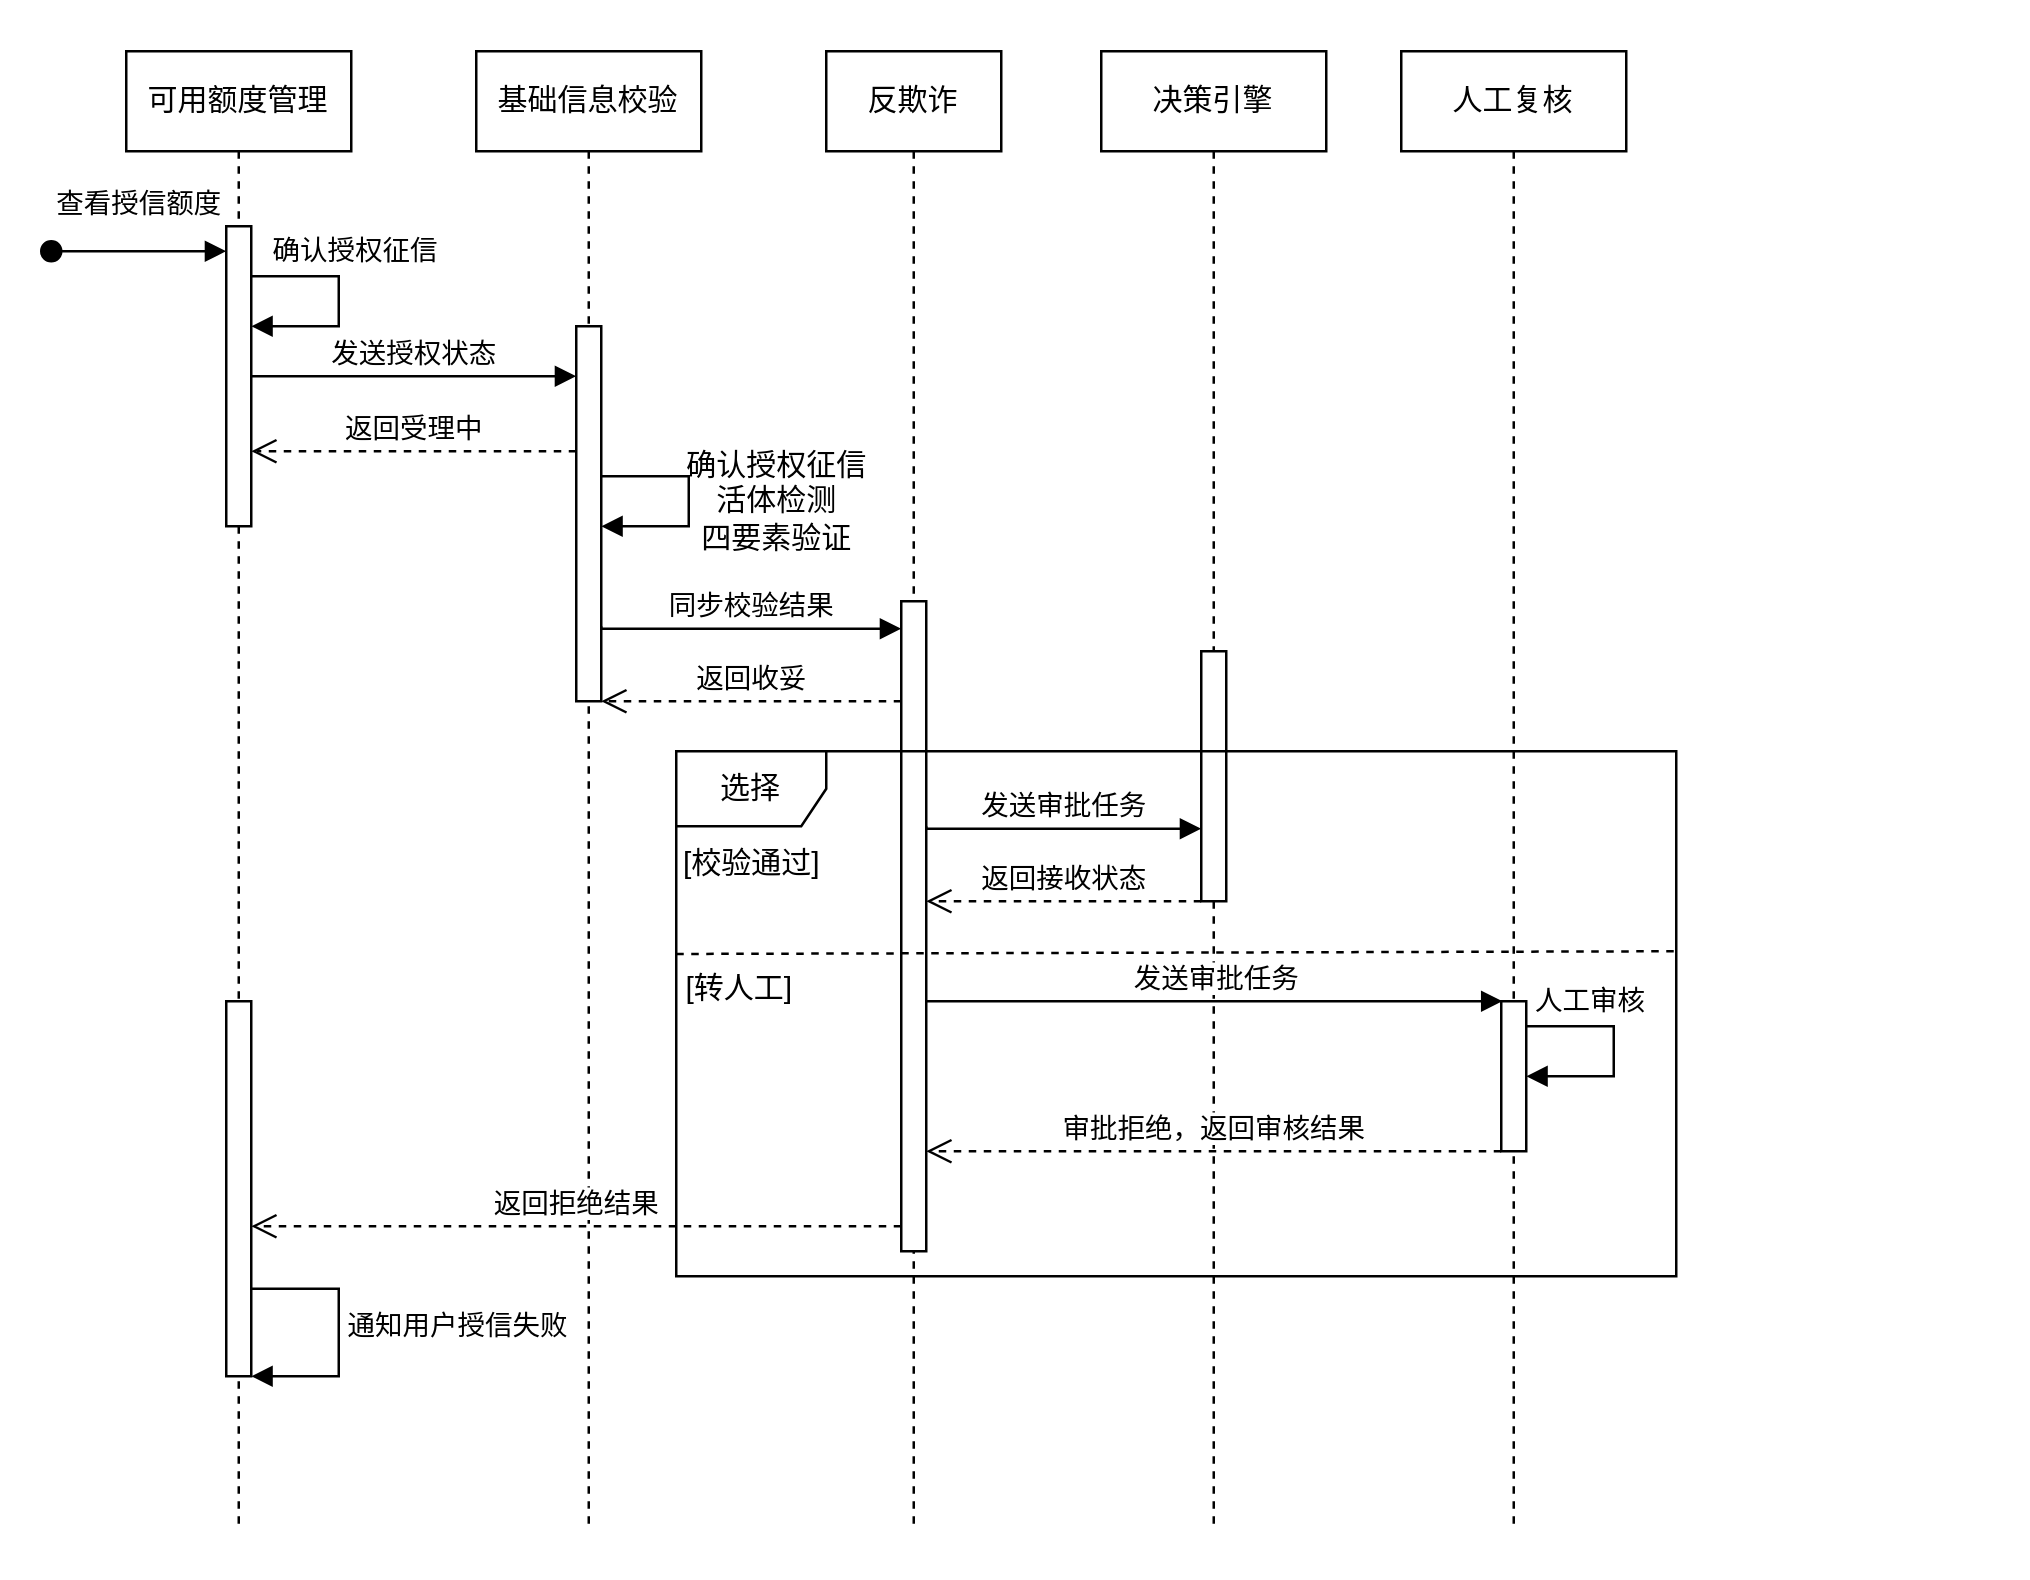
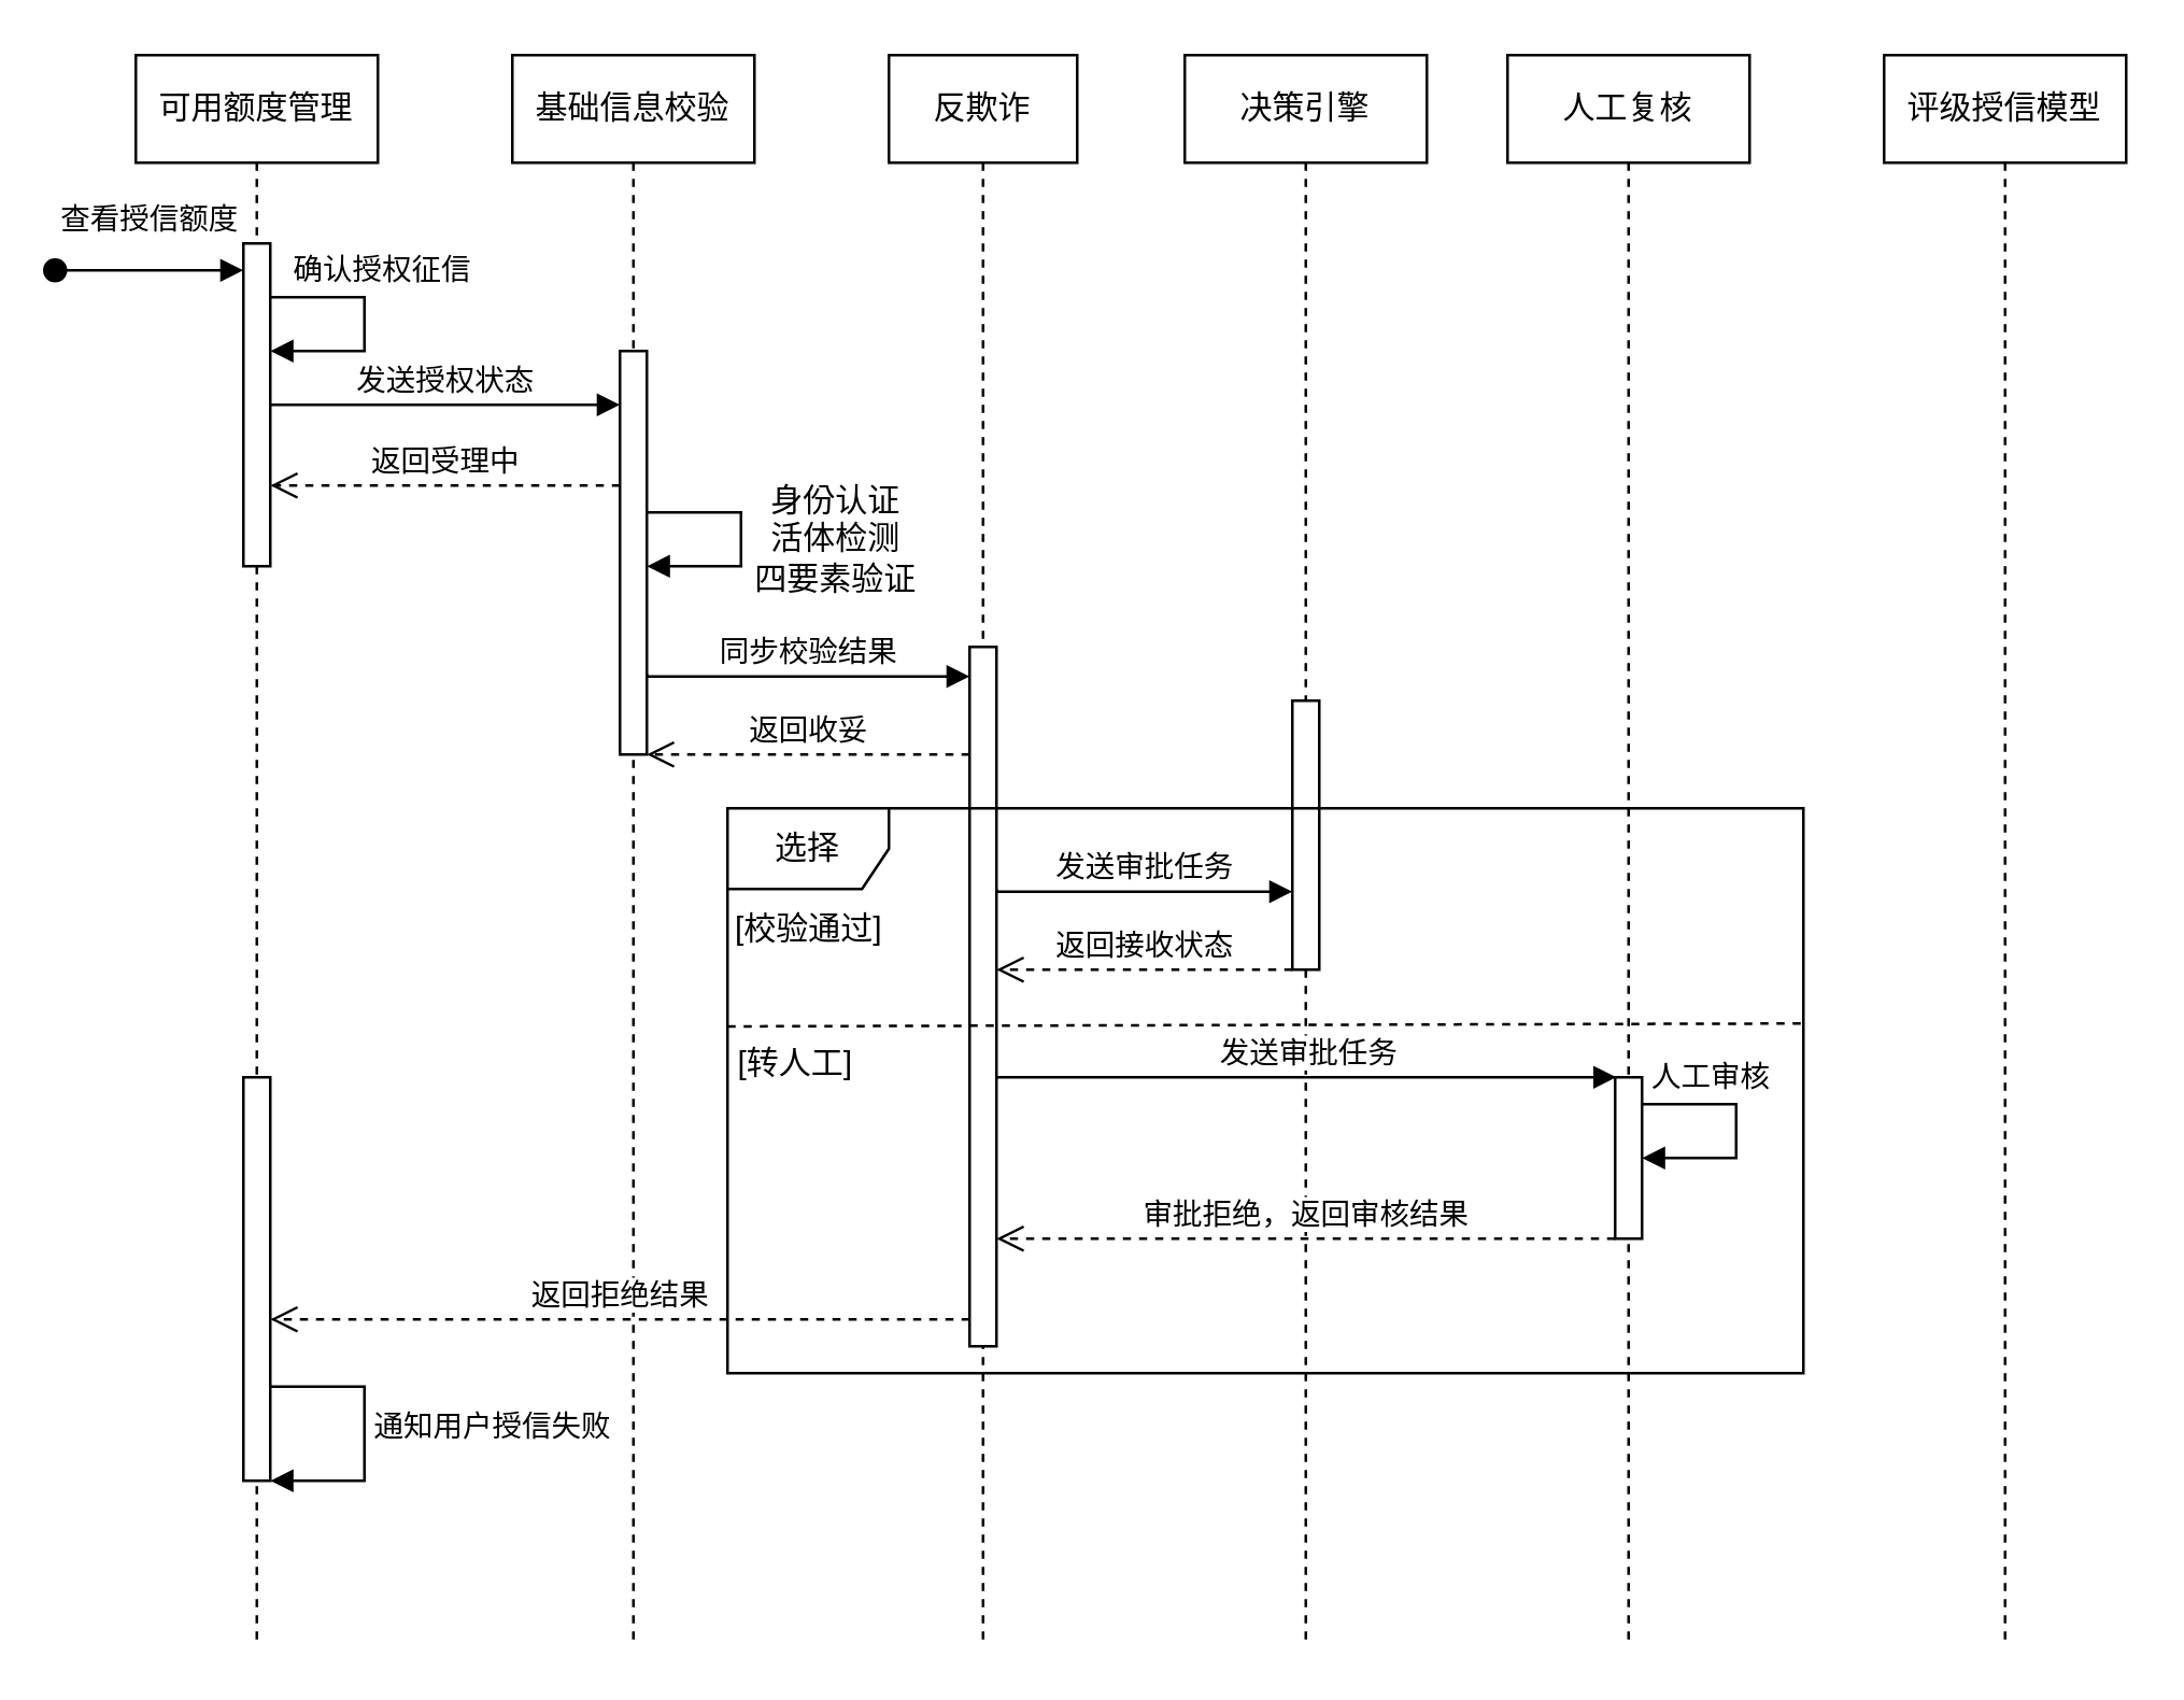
- <mxCell id="21" value="确认授权征信&lt;br&gt;活体检测&lt;br&gt;四要素验证&lt;br&gt;" style="text;html=1;align=center;verticalAlign=middle;resizable=0;points=[];autosize=1;strokeColor=none;fillColor=none;" vertex="1" parent="1"><mxGeometry x="270" y="170" width="80" height="60" as="geometry" /></mxCell>
+ <mxCell id="21" value="身份认证&lt;br&gt;活体检测&lt;br&gt;四要素验证&lt;br&gt;" style="text;html=1;align=center;verticalAlign=middle;resizable=0;points=[];autosize=1;strokeColor=none;fillColor=none;" vertex="1" parent="1"><mxGeometry x="270" y="170" width="80" height="60" as="geometry" /></mxCell>
+ <mxCell id="31" value="评级授信模型" style="shape=umlLifeline;perimeter=lifelinePerimeter;whiteSpace=wrap;html=1;container=1;dropTarget=0;collapsible=0;recursiveResize=0;outlineConnect=0;portConstraint=eastwest;newEdgeStyle={&quot;edgeStyle&quot;:&quot;elbowEdgeStyle&quot;,&quot;elbow&quot;:&quot;vertical&quot;,&quot;curved&quot;:0,&quot;rounded&quot;:0};" vertex="1" parent="1"><mxGeometry x="700" y="20" width="90" height="590" as="geometry" /></mxCell>
